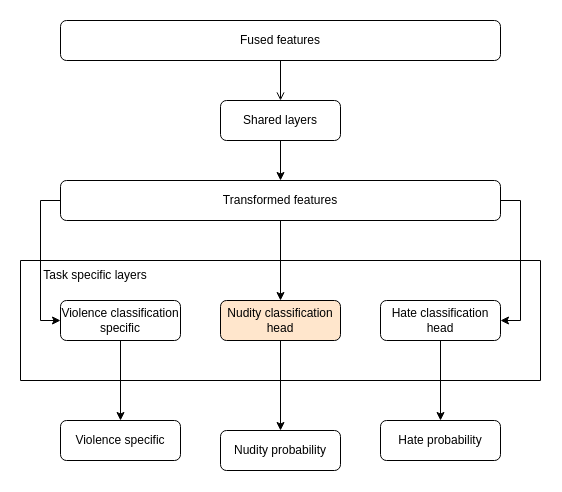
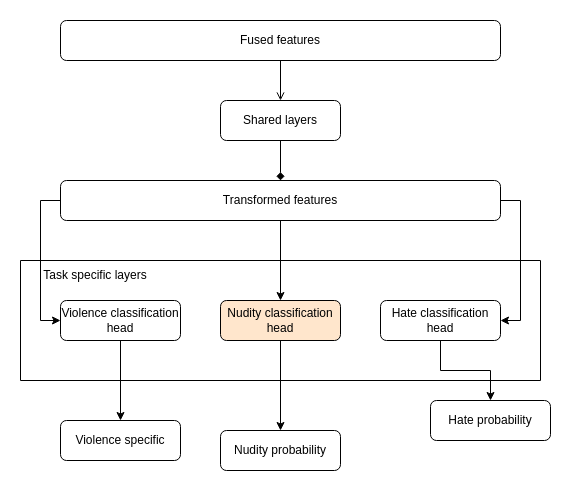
- <mxCell id="7" style="edgeStyle=orthogonalEdgeStyle;rounded=0;orthogonalLoop=1;jettySize=auto;html=1;exitX=0.5;exitY=1;exitDx=0;exitDy=0;entryX=0.5;entryY=0;entryDx=0;entryDy=0;" parent="1" source="8" target="12" edge="1"><mxGeometry relative="1" as="geometry" /></mxCell>
+ <mxCell id="7" style="edgeStyle=orthogonalEdgeStyle;rounded=0;orthogonalLoop=1;jettySize=auto;html=1;exitX=0.5;exitY=1;exitDx=0;exitDy=0;entryX=0.5;entryY=0;entryDx=0;entryDy=0;endArrow=diamond;" parent="1" source="8" target="12" edge="1"><mxGeometry relative="1" as="geometry" /></mxCell>
- <mxCell id="14" value="Violence classification specific" style="rounded=1;whiteSpace=wrap;html=1;" parent="13" vertex="1"><mxGeometry x="40" y="40" width="120" height="40" as="geometry" /></mxCell>
+ <mxCell id="14" value="Violence classification head" style="rounded=1;whiteSpace=wrap;html=1;" parent="13" vertex="1"><mxGeometry x="40" y="40" width="120" height="40" as="geometry" /></mxCell>
- <mxCell id="6" value="Hate probability" style="rounded=1;whiteSpace=wrap;html=1;" parent="1" vertex="1"><mxGeometry x="380" y="420" width="120" height="40" as="geometry" /></mxCell>
+ <mxCell id="6" value="Hate probability" style="rounded=1;whiteSpace=wrap;html=1;" parent="1" vertex="1"><mxGeometry x="430" y="400" width="120" height="40" as="geometry" /></mxCell>
